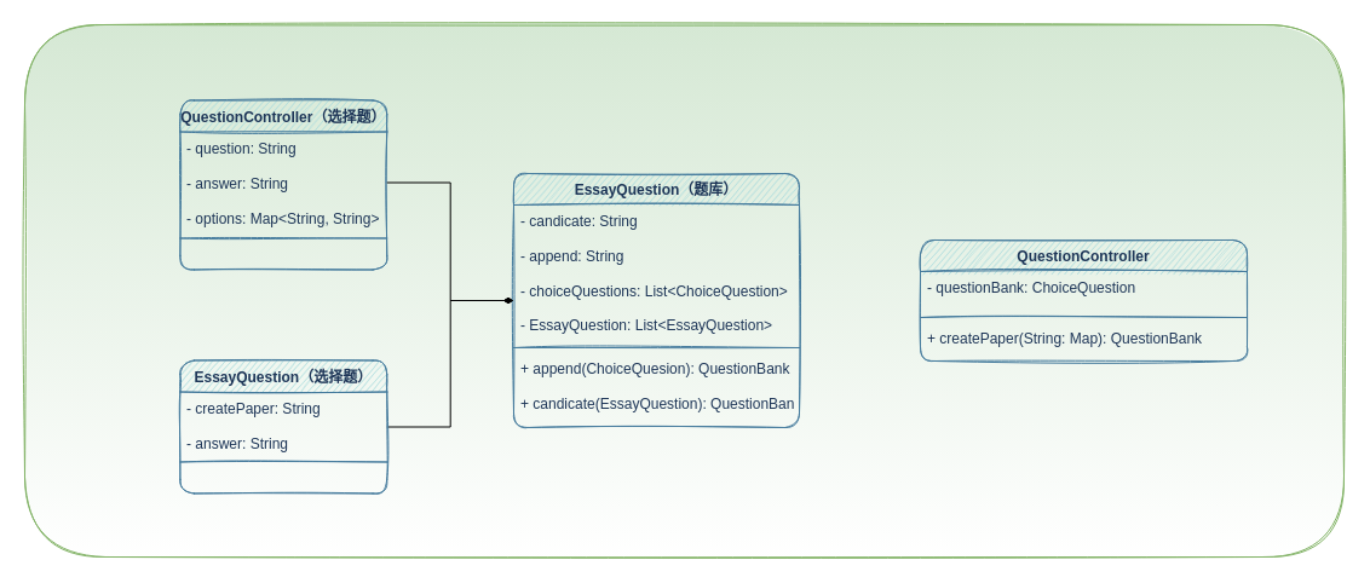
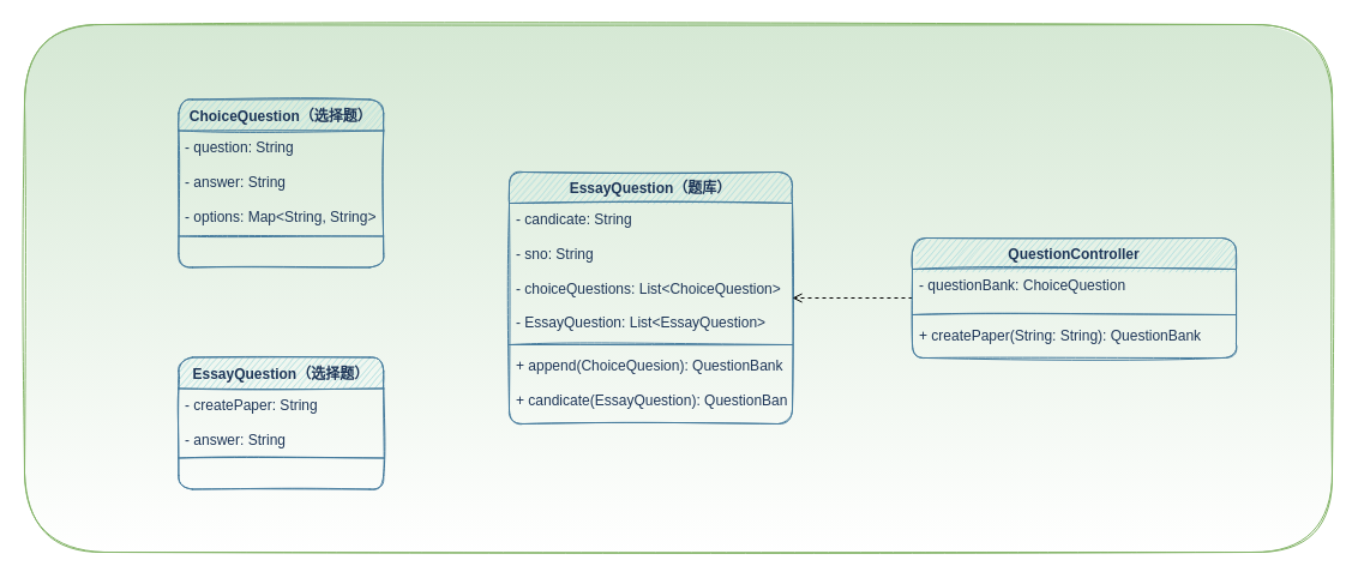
- <mxCell id="3" value="QuestionController（选择题）" style="swimlane;fontStyle=1;align=center;verticalAlign=top;childLayout=stackLayout;horizontal=1;startSize=26;horizontalStack=0;resizeParent=1;resizeParentMax=0;resizeLast=0;collapsible=1;marginBottom=0;fontSize=12;sketch=1;fillColor=#A8DADC;strokeColor=#457B9D;fontColor=#1D3557;rounded=1;" parent="1" vertex="1"><mxGeometry x="148.38" y="82.5" width="170.87" height="140" as="geometry" /></mxCell>
+ <mxCell id="3" value="ChoiceQuestion（选择题）" style="swimlane;fontStyle=1;align=center;verticalAlign=top;childLayout=stackLayout;horizontal=1;startSize=26;horizontalStack=0;resizeParent=1;resizeParentMax=0;resizeLast=0;collapsible=1;marginBottom=0;fontSize=12;sketch=1;fillColor=#A8DADC;strokeColor=#457B9D;fontColor=#1D3557;rounded=1;" parent="1" vertex="1"><mxGeometry x="148.38" y="82.5" width="170.87" height="140" as="geometry" /></mxCell>
- <mxCell id="16" style="edgeStyle=orthogonalEdgeStyle;rounded=0;orthogonalLoop=1;jettySize=auto;html=1;endArrow=diamondThin;endFill=1;" parent="1" source="4" target="7" edge="1"><mxGeometry relative="1" as="geometry" /></mxCell>
- <mxCell id="8" value="- candicate: String&lt;br&gt;&lt;br&gt;- append: String&lt;br&gt;&lt;br&gt;- choiceQuestions: List&amp;lt;ChoiceQuestion&amp;gt;&lt;br&gt;&lt;br&gt;- EssayQuestion: List&amp;lt;EssayQuestion&amp;gt;" style="text;strokeColor=none;fillColor=none;align=left;verticalAlign=top;spacingLeft=4;spacingRight=4;overflow=hidden;rotatable=0;points=[[0,0.5],[1,0.5]];portConstraint=eastwest;fontSize=12;html=1;sketch=1;fontColor=#1D3557;rounded=1;" parent="7" vertex="1"><mxGeometry y="26" width="236" height="114" as="geometry" /></mxCell>
+ <mxCell id="8" value="- candicate: String&lt;br&gt;&lt;br&gt;- sno: String&lt;br&gt;&lt;br&gt;- choiceQuestions: List&amp;lt;ChoiceQuestion&amp;gt;&lt;br&gt;&lt;br&gt;- EssayQuestion: List&amp;lt;EssayQuestion&amp;gt;" style="text;strokeColor=none;fillColor=none;align=left;verticalAlign=top;spacingLeft=4;spacingRight=4;overflow=hidden;rotatable=0;points=[[0,0.5],[1,0.5]];portConstraint=eastwest;fontSize=12;html=1;sketch=1;fontColor=#1D3557;rounded=1;" parent="7" vertex="1"><mxGeometry y="26" width="236" height="114" as="geometry" /></mxCell>
+ <mxCell id="17" style="edgeStyle=orthogonalEdgeStyle;rounded=0;orthogonalLoop=1;jettySize=auto;html=1;endArrow=open;endFill=0;dashed=1;" parent="1" source="18" target="7" edge="1"><mxGeometry relative="1" as="geometry" /></mxCell>
- <mxCell id="21" value="+ createPaper(String: Map): QuestionBank" style="text;strokeColor=none;fillColor=none;align=left;verticalAlign=top;spacingLeft=4;spacingRight=4;overflow=hidden;rotatable=0;points=[[0,0.5],[1,0.5]];portConstraint=eastwest;fontSize=12;html=1;sketch=1;fontColor=#1D3557;rounded=1;" parent="18" vertex="1"><mxGeometry y="68" width="270" height="32" as="geometry" /></mxCell>
+ <mxCell id="21" value="+ createPaper(String: String): QuestionBank" style="text;strokeColor=none;fillColor=none;align=left;verticalAlign=top;spacingLeft=4;spacingRight=4;overflow=hidden;rotatable=0;points=[[0,0.5],[1,0.5]];portConstraint=eastwest;fontSize=12;html=1;sketch=1;fontColor=#1D3557;rounded=1;" parent="18" vertex="1"><mxGeometry y="68" width="270" height="32" as="geometry" /></mxCell>
- <mxCell id="11" style="edgeStyle=orthogonalEdgeStyle;rounded=0;orthogonalLoop=1;jettySize=auto;html=1;endArrow=diamondThin;endFill=1;" parent="1" source="12" target="7" edge="1"><mxGeometry relative="1" as="geometry" /></mxCell>
